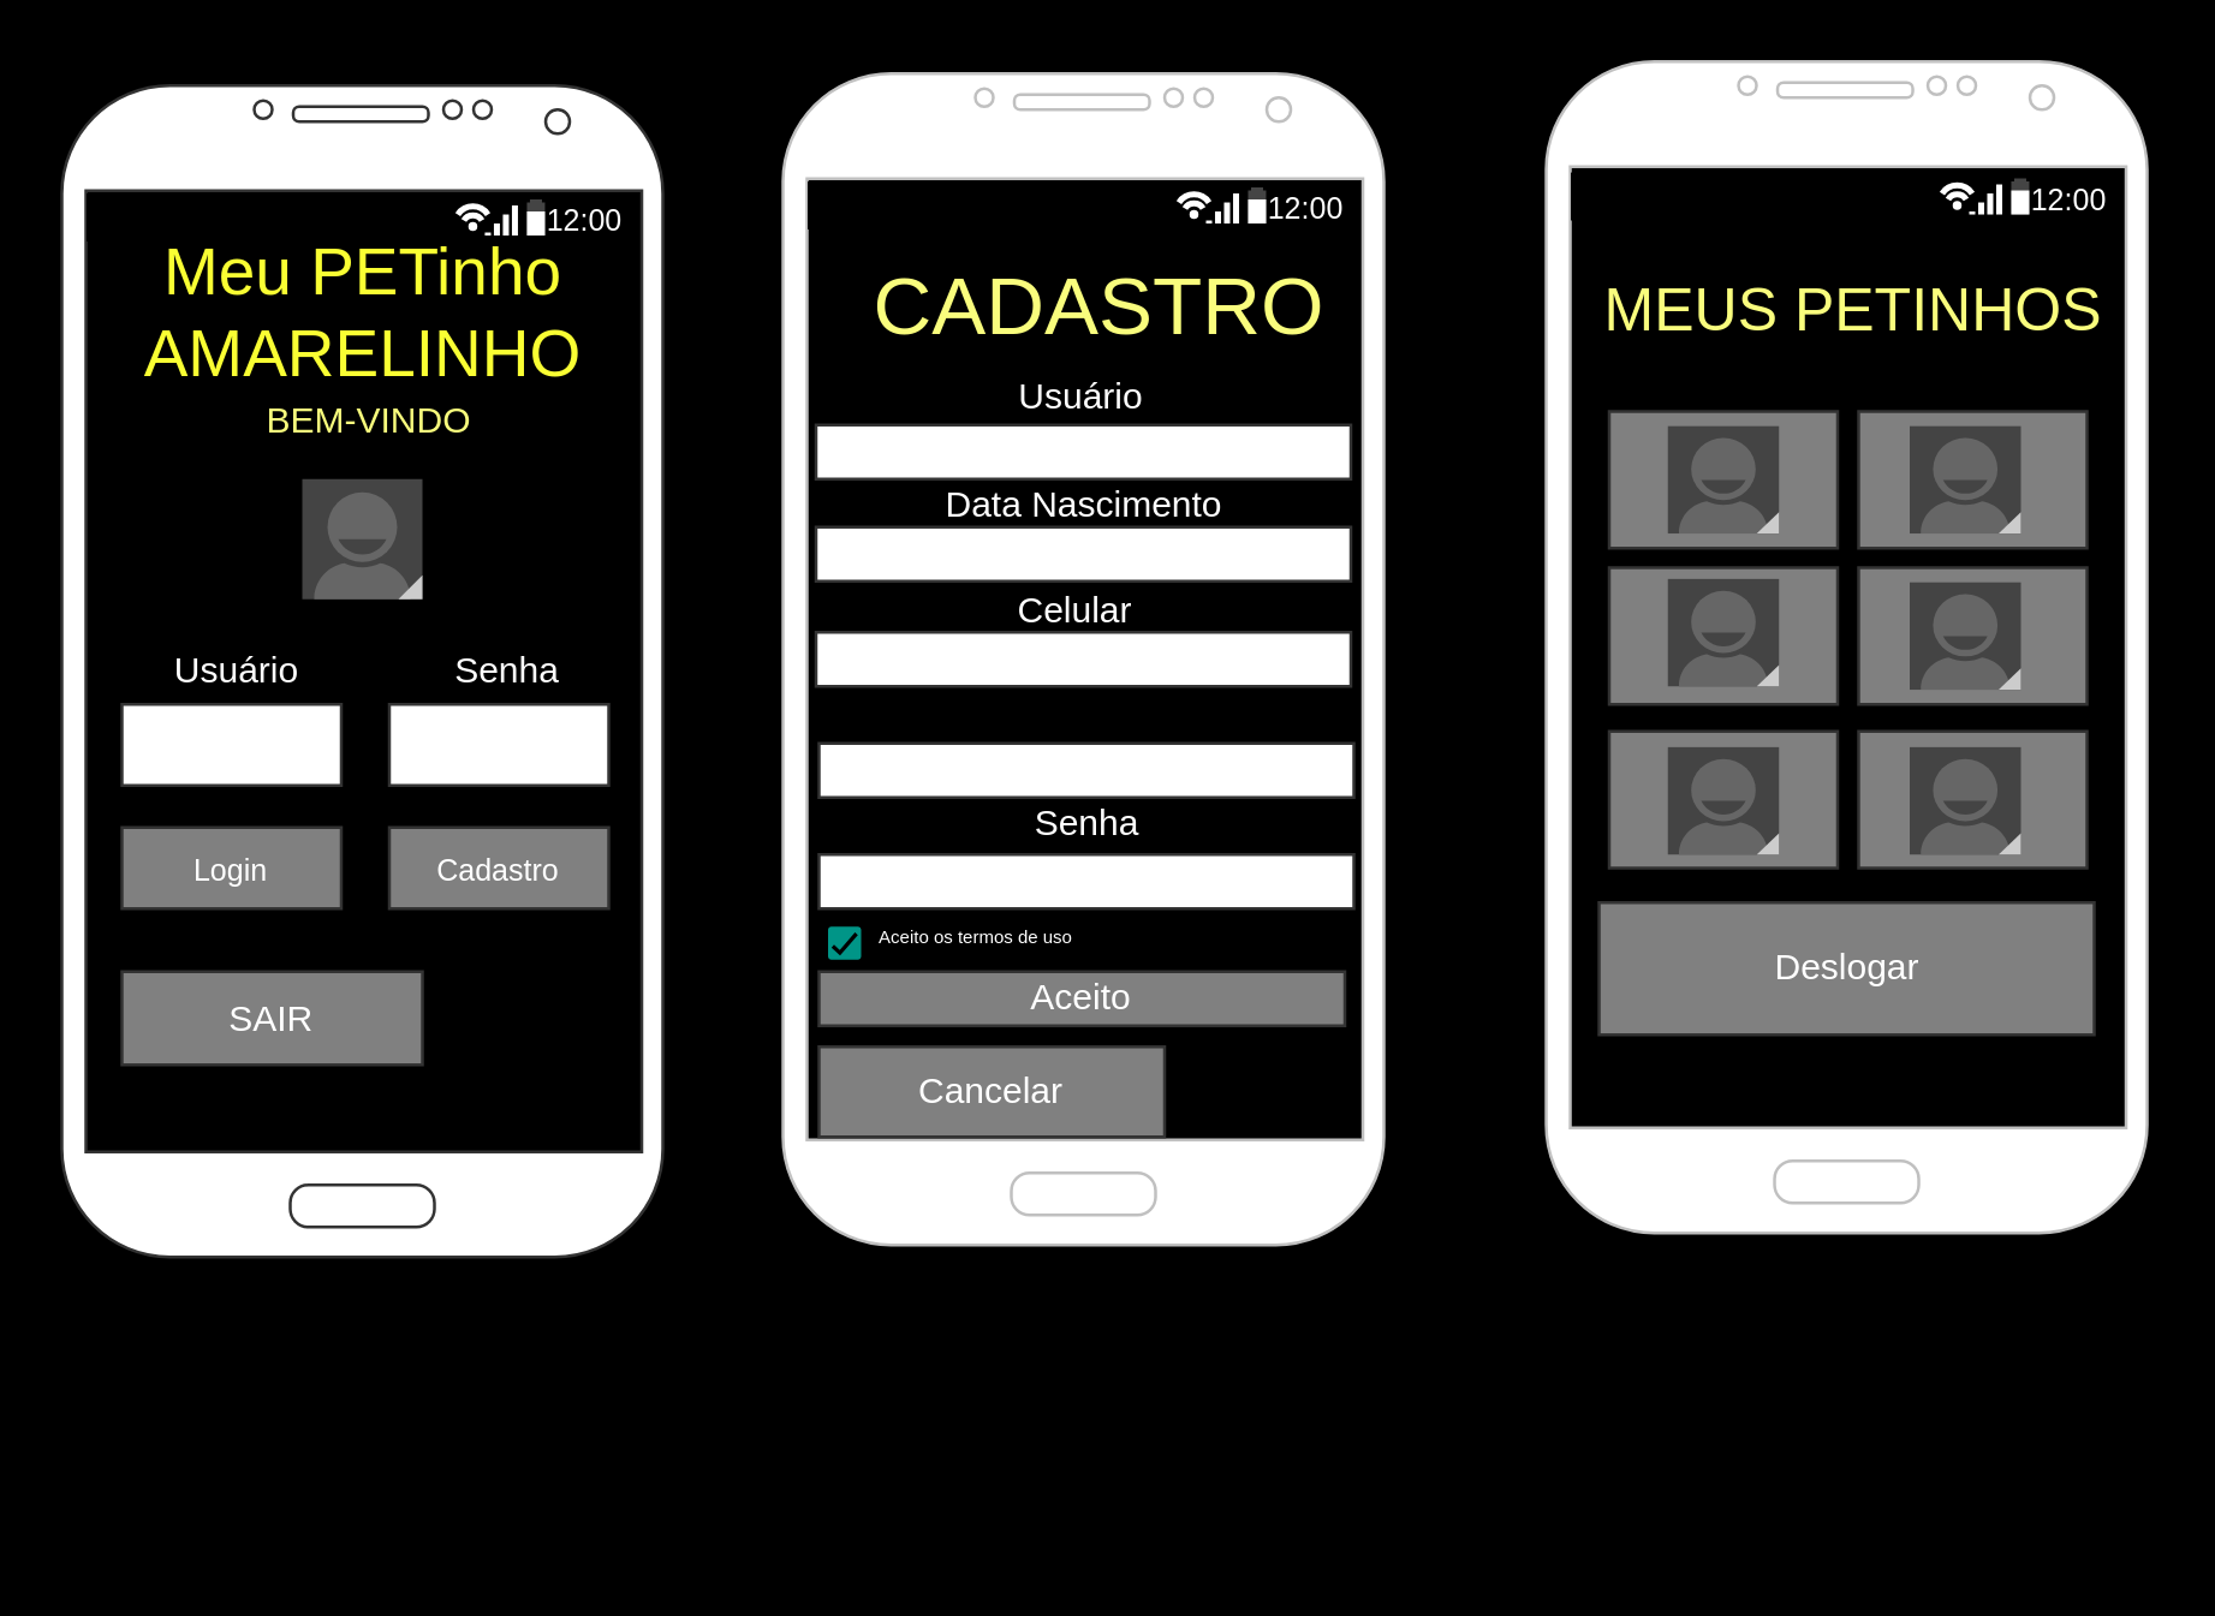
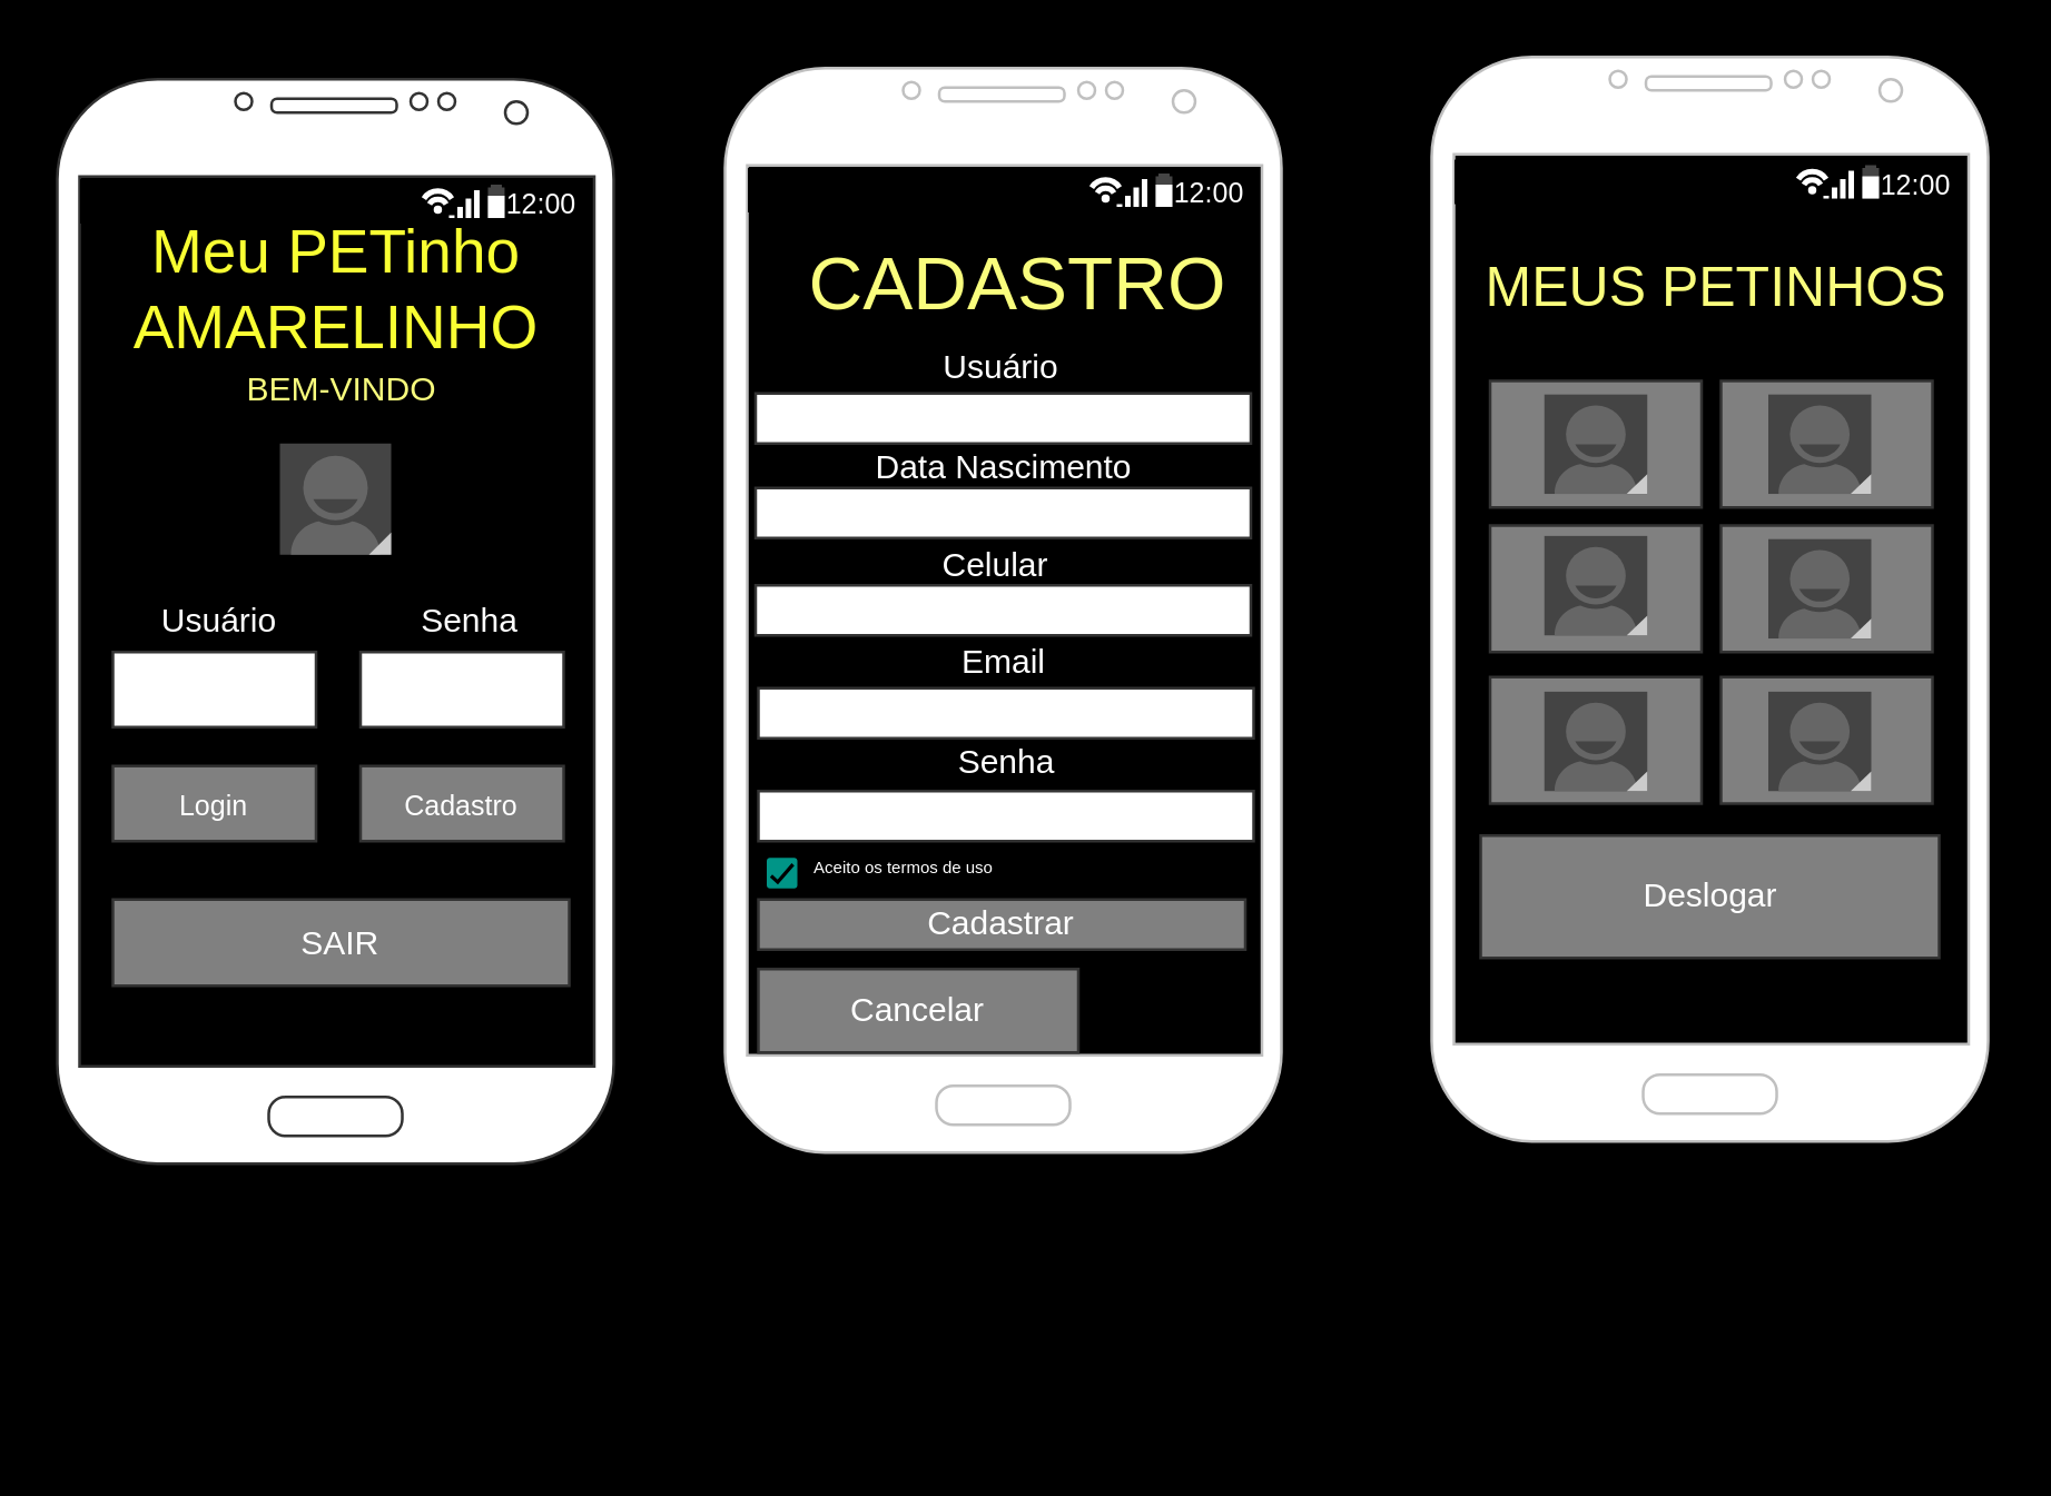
+ <mxCell id="33" value="&lt;font color=&quot;#ffffff&quot;&gt;Email&lt;/font&gt;" style="text;html=1;align=center;verticalAlign=middle;resizable=0;points=[];autosize=1;" vertex="1" parent="1"><mxGeometry x="340" y="229" width="40" height="18" as="geometry" /></mxCell>
- <mxCell id="35" value="&lt;font color=&quot;#ffffff&quot;&gt;Aceito&lt;/font&gt;" style="rounded=0;whiteSpace=wrap;html=1;shadow=0;strokeColor=#333333;fillColor=#808080;gradientColor=none;" vertex="1" parent="1"><mxGeometry x="272" y="323" width="175" height="18" as="geometry" /></mxCell>
+ <mxCell id="35" value="&lt;font color=&quot;#ffffff&quot;&gt;Cadastrar&lt;/font&gt;" style="rounded=0;whiteSpace=wrap;html=1;shadow=0;strokeColor=#333333;fillColor=#808080;gradientColor=none;" vertex="1" parent="1"><mxGeometry x="272" y="323" width="175" height="18" as="geometry" /></mxCell>
- <mxCell id="27" value="&lt;font color=&quot;#ffffff&quot;&gt;SAIR&lt;/font&gt;" style="rounded=0;whiteSpace=wrap;html=1;shadow=0;strokeColor=#333333;fillColor=#808080;gradientColor=none;" vertex="1" parent="1"><mxGeometry x="40" y="323" width="100" height="31" as="geometry" /></mxCell>
+ <mxCell id="27" value="&lt;font color=&quot;#ffffff&quot;&gt;SAIR&lt;/font&gt;" style="rounded=0;whiteSpace=wrap;html=1;shadow=0;strokeColor=#333333;fillColor=#808080;gradientColor=none;" vertex="1" parent="1"><mxGeometry x="40" y="323" width="164" height="31" as="geometry" /></mxCell>
